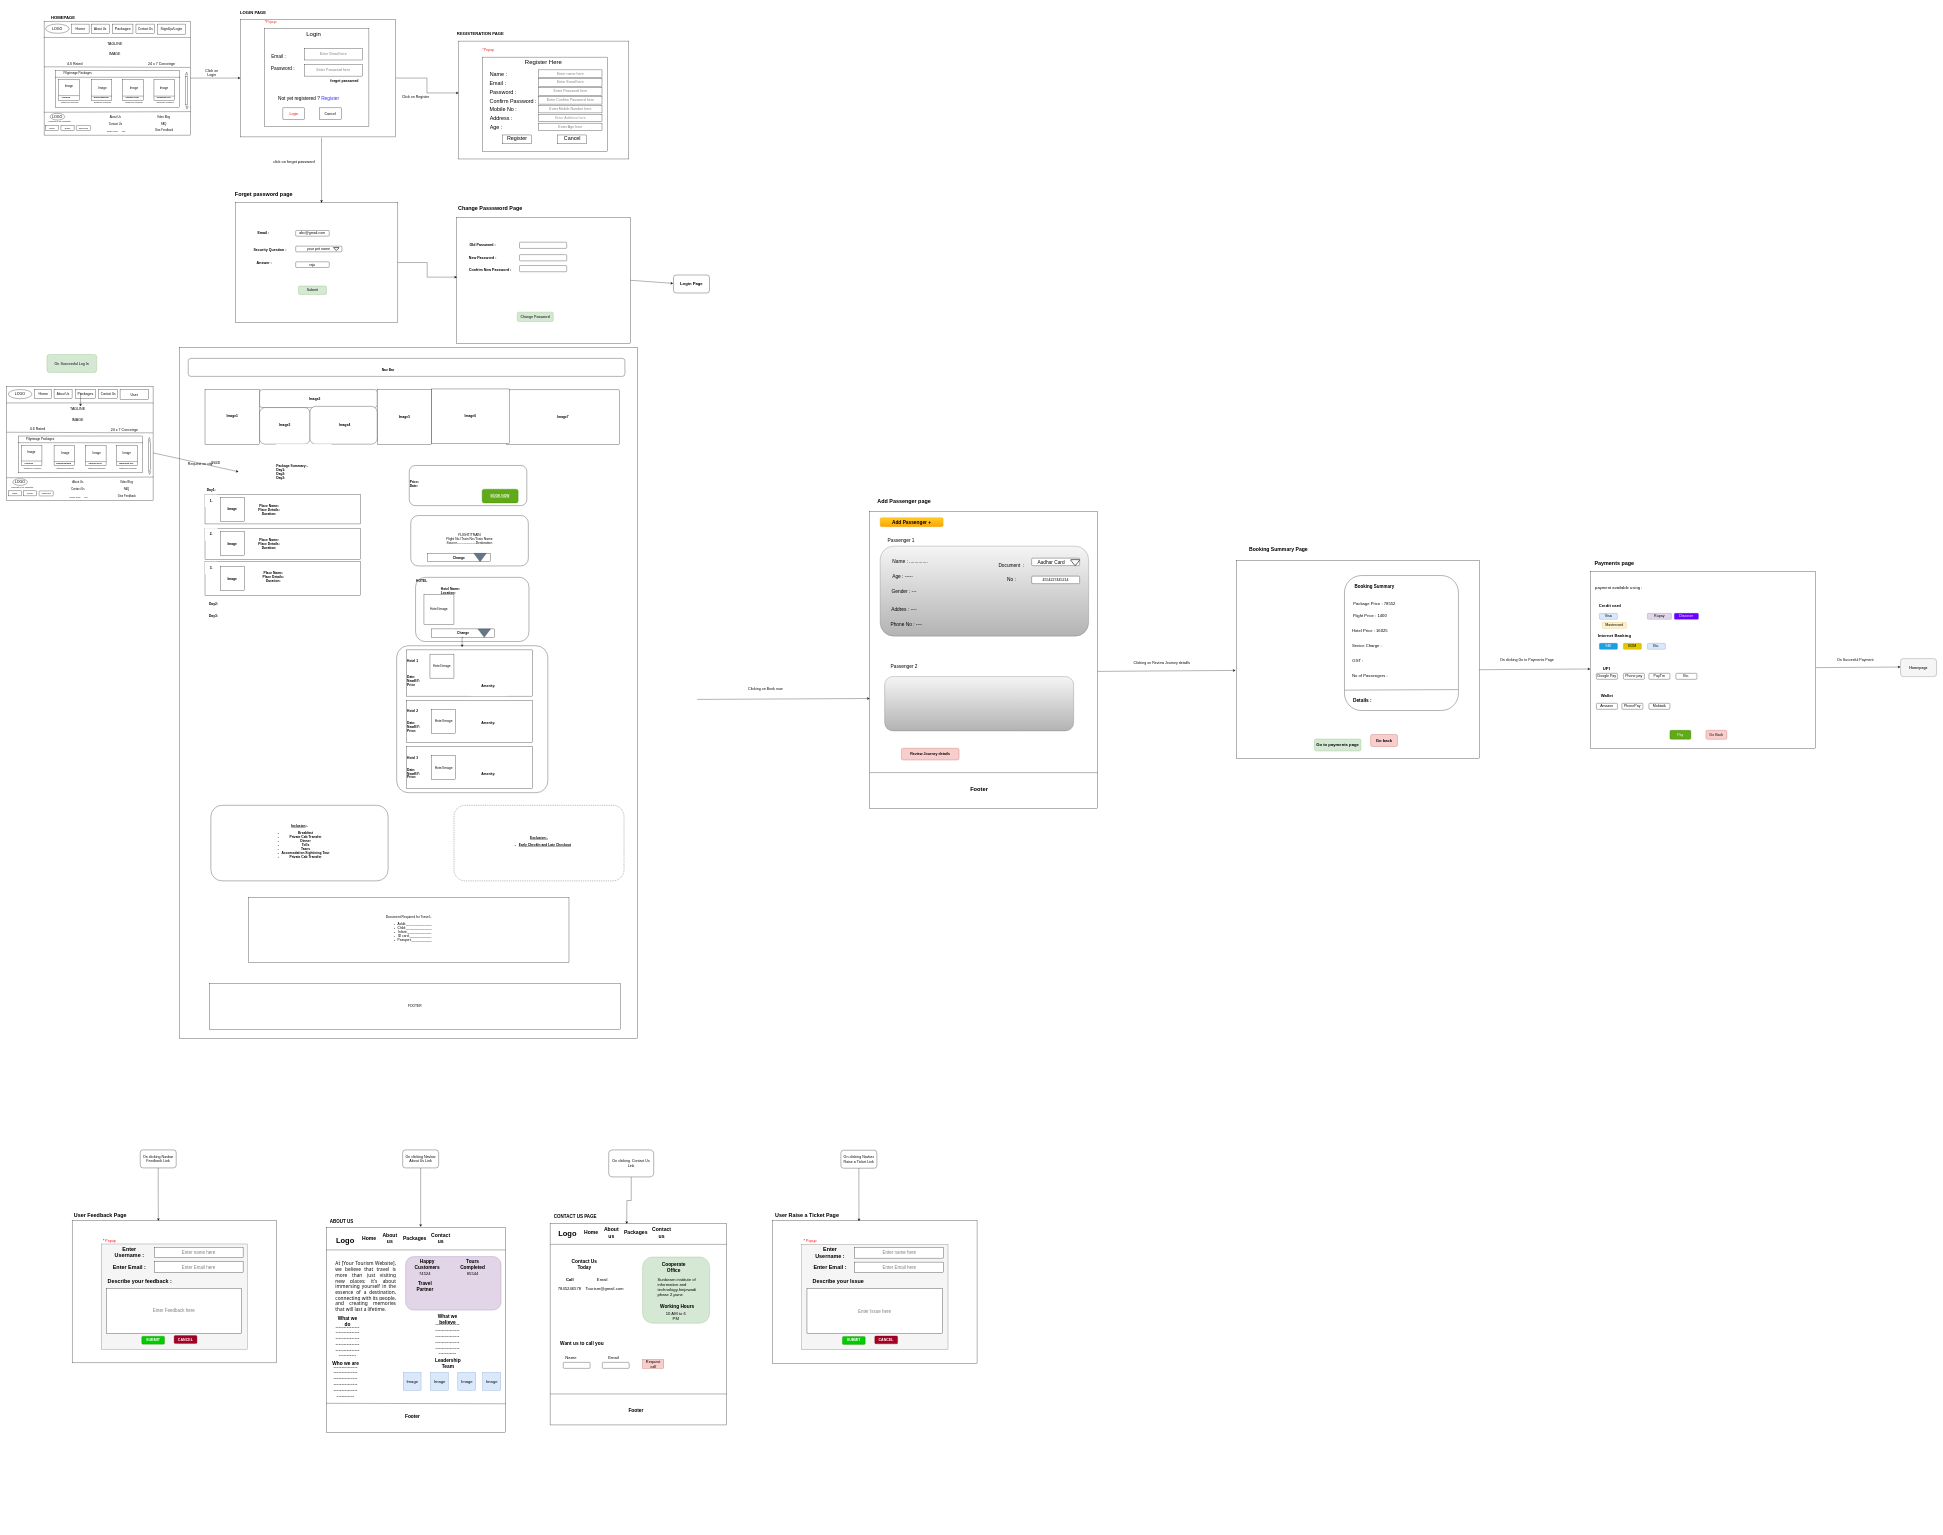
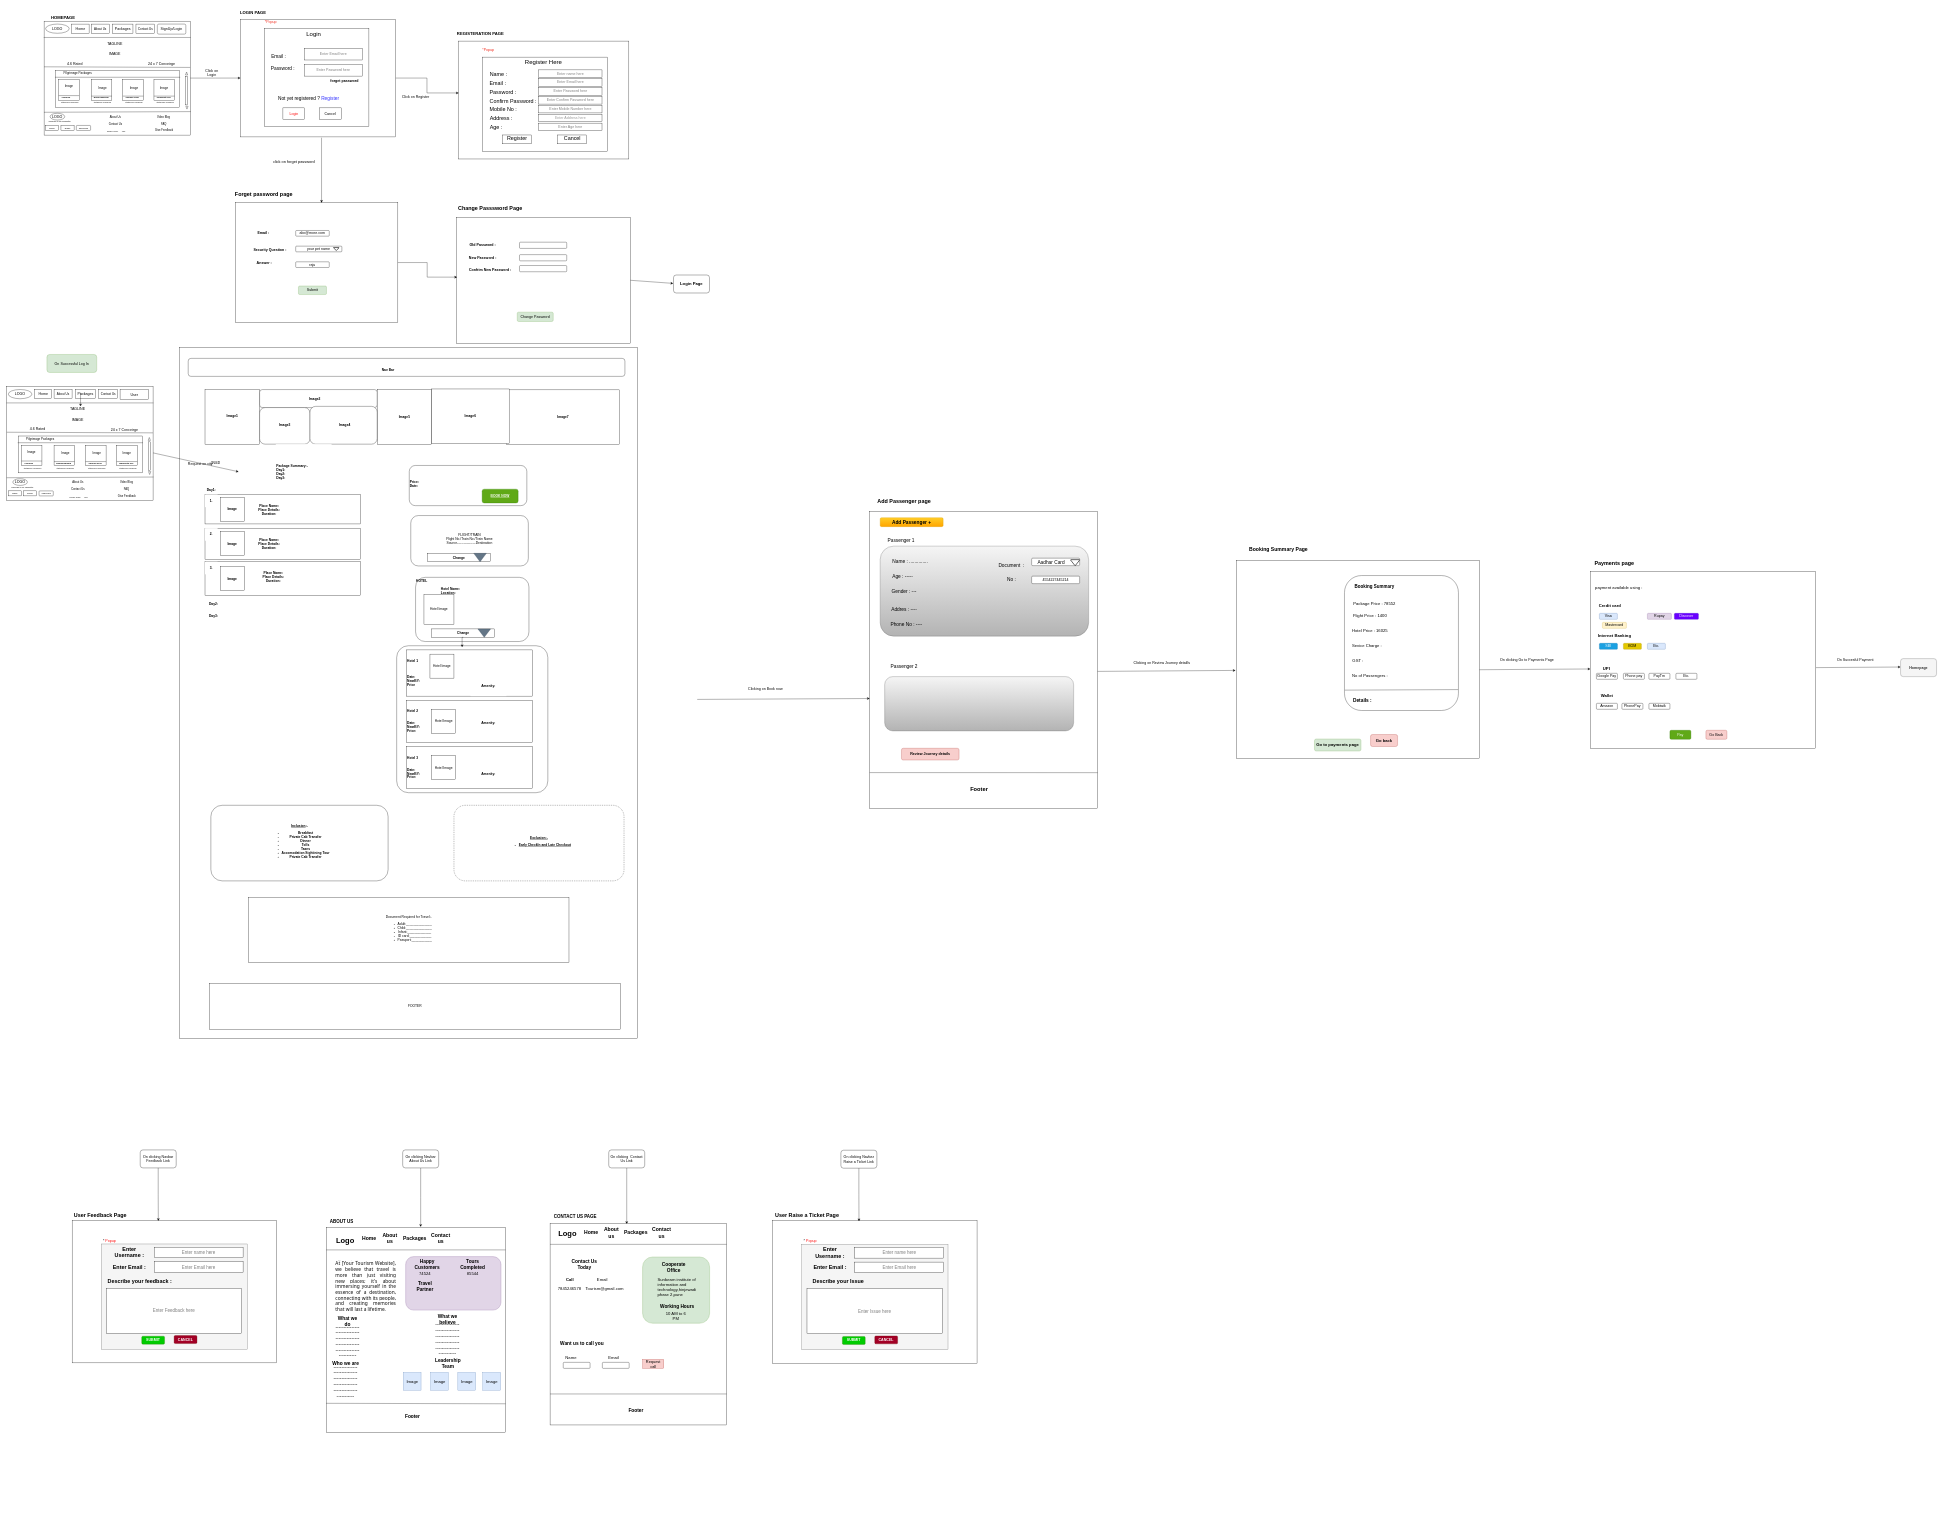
- <mxCell id="92" value="SignUp/Login" style="rounded=0;whiteSpace=wrap;html=1;movable=1;resizable=1;rotatable=1;deletable=1;editable=1;locked=0;connectable=1;" parent="89" vertex="1"><mxGeometry x="378.835" y="9.776" width="95.021" height="33.517" as="geometry" /></mxCell>
+ <mxCell id="92" value="SignUp/Login" style="whiteSpace=wrap;html=1;movable=1;resizable=1;rotatable=1;deletable=1;editable=1;locked=0;connectable=1;rounded=1;" parent="89" vertex="1"><mxGeometry x="378.835" y="9.776" width="95.021" height="33.517" as="geometry" /></mxCell>
- <mxCell id="27" value="abc@gmail.com" style="rounded=1;whiteSpace=wrap;html=1;" parent="21" vertex="1"><mxGeometry x="205.352" y="156.594" width="112.01" height="18.981" as="geometry" /></mxCell>
+ <mxCell id="27" value="abc@more.com" style="rounded=1;whiteSpace=wrap;html=1;" parent="21" vertex="1"><mxGeometry x="205.352" y="156.594" width="112.01" height="18.981" as="geometry" /></mxCell>
- <mxCell id="429" value="On clicking&amp;nbsp; Contact Us Link" style="rounded=1;whiteSpace=wrap;html=1;" parent="1" vertex="1"><mxGeometry x="2029" y="3833" width="150" height="90" as="geometry" /></mxCell>
+ <mxCell id="429" value="On clicking&amp;nbsp; Contact Us Link" style="rounded=1;whiteSpace=wrap;html=1;" parent="1" vertex="1"><mxGeometry x="2029" y="3833" width="120" height="60" as="geometry" /></mxCell>
